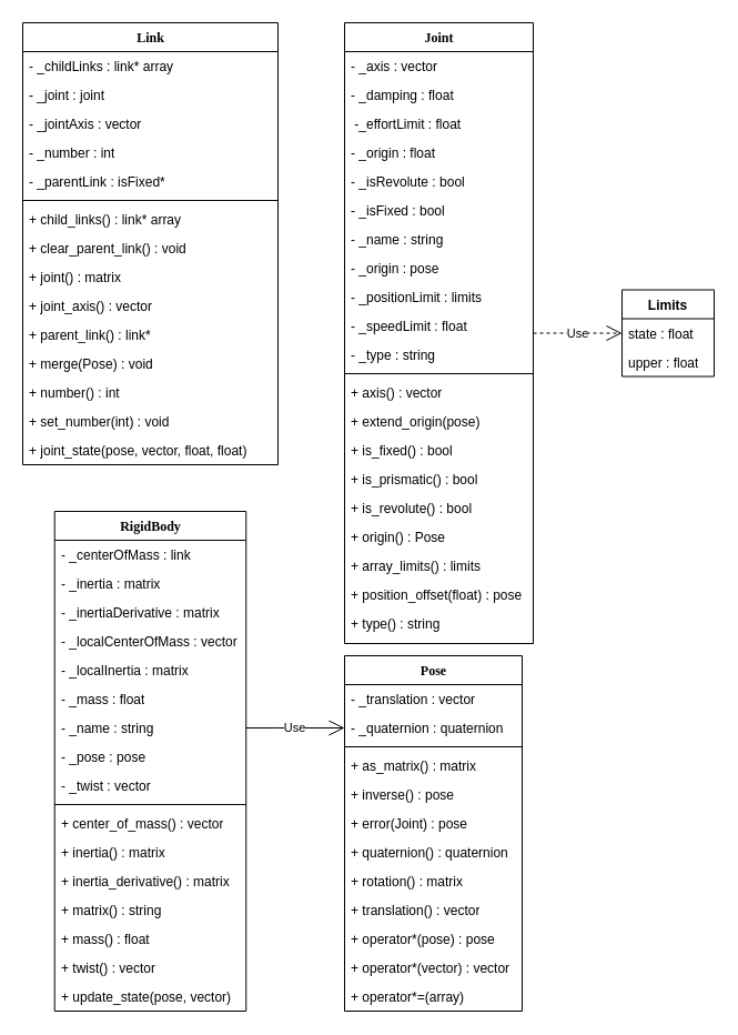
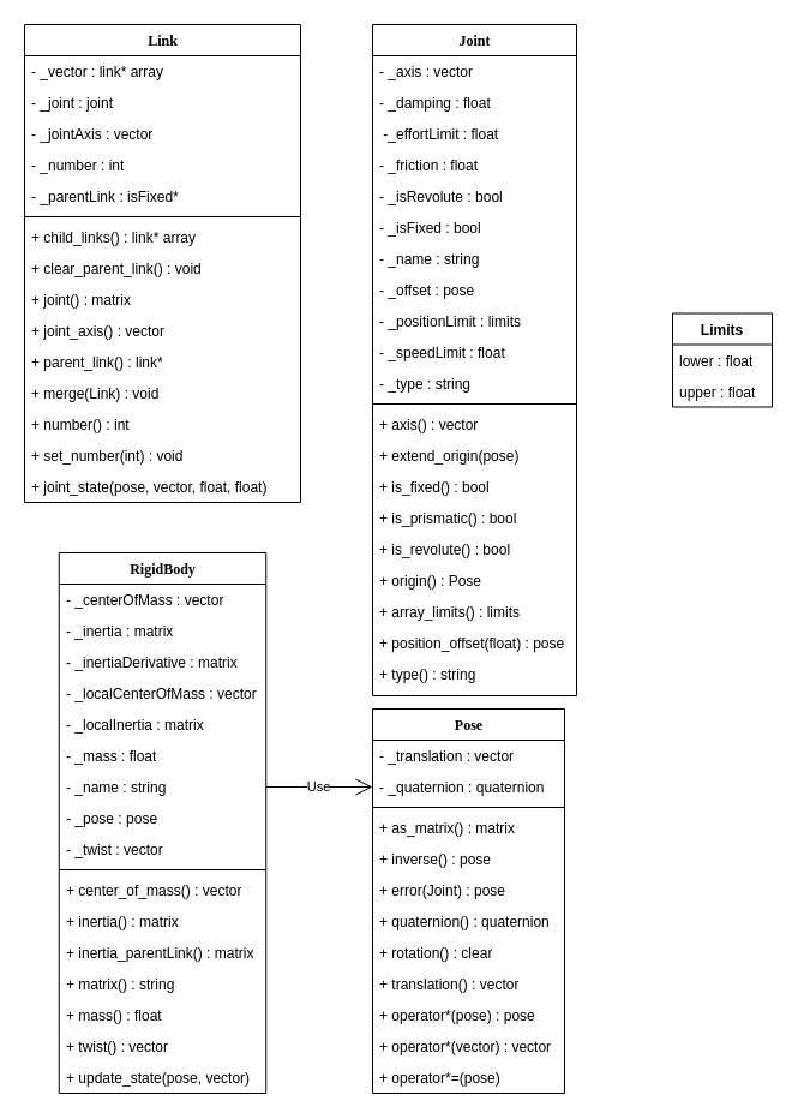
- <mxCell id="56" value="- _childLinks : link* array" style="text;html=1;strokeColor=none;fillColor=none;align=left;verticalAlign=top;spacingLeft=4;spacingRight=4;whiteSpace=wrap;overflow=hidden;rotatable=0;points=[[0,0.5],[1,0.5]];portConstraint=eastwest;fontColor=default;" vertex="1" parent="55"><mxGeometry y="26" width="230" height="26" as="geometry" /></mxCell>
+ <mxCell id="56" value="- _vector : link* array" style="text;html=1;strokeColor=none;fillColor=none;align=left;verticalAlign=top;spacingLeft=4;spacingRight=4;whiteSpace=wrap;overflow=hidden;rotatable=0;points=[[0,0.5],[1,0.5]];portConstraint=eastwest;fontColor=default;" vertex="1" parent="55"><mxGeometry y="26" width="230" height="26" as="geometry" /></mxCell>
- <mxCell id="24" value="- _origin : float" style="text;html=1;strokeColor=none;fillColor=none;align=left;verticalAlign=top;spacingLeft=4;spacingRight=4;whiteSpace=wrap;overflow=hidden;rotatable=0;points=[[0,0.5],[1,0.5]];portConstraint=eastwest;" vertex="1" parent="20"><mxGeometry y="104" width="170" height="26" as="geometry" /></mxCell>
+ <mxCell id="24" value="- _friction : float" style="text;html=1;strokeColor=none;fillColor=none;align=left;verticalAlign=top;spacingLeft=4;spacingRight=4;whiteSpace=wrap;overflow=hidden;rotatable=0;points=[[0,0.5],[1,0.5]];portConstraint=eastwest;" vertex="1" parent="20"><mxGeometry y="104" width="170" height="26" as="geometry" /></mxCell>
- <mxCell id="28" value="- _origin : pose" style="text;html=1;strokeColor=none;fillColor=none;align=left;verticalAlign=top;spacingLeft=4;spacingRight=4;whiteSpace=wrap;overflow=hidden;rotatable=0;points=[[0,0.5],[1,0.5]];portConstraint=eastwest;" vertex="1" parent="20"><mxGeometry y="208" width="170" height="26" as="geometry" /></mxCell>
+ <mxCell id="28" value="- _offset : pose" style="text;html=1;strokeColor=none;fillColor=none;align=left;verticalAlign=top;spacingLeft=4;spacingRight=4;whiteSpace=wrap;overflow=hidden;rotatable=0;points=[[0,0.5],[1,0.5]];portConstraint=eastwest;" vertex="1" parent="20"><mxGeometry y="208" width="170" height="26" as="geometry" /></mxCell>
- <mxCell id="75" value="Use" style="endArrow=open;endSize=12;dashed=1;html=1;rounded=0;" edge="1" parent="1" source="20" target="71"><mxGeometry width="160" relative="1" as="geometry"><mxPoint x="370" y="160" as="sourcePoint" /><mxPoint x="530" y="160" as="targetPoint" /></mxGeometry></mxCell>
- <mxCell id="72" value="state : float" style="text;strokeColor=none;fillColor=none;align=left;verticalAlign=top;spacingLeft=4;spacingRight=4;overflow=hidden;rotatable=0;points=[[0,0.5],[1,0.5]];portConstraint=eastwest;whiteSpace=wrap;html=1;" vertex="1" parent="71"><mxGeometry y="26" width="83" height="26" as="geometry" /></mxCell>
+ <mxCell id="72" value="lower : float" style="text;strokeColor=none;fillColor=none;align=left;verticalAlign=top;spacingLeft=4;spacingRight=4;overflow=hidden;rotatable=0;points=[[0,0.5],[1,0.5]];portConstraint=eastwest;whiteSpace=wrap;html=1;" vertex="1" parent="71"><mxGeometry y="26" width="83" height="26" as="geometry" /></mxCell>
- <mxCell id="67" value="+ merge(Pose) : void" style="text;html=1;strokeColor=none;fillColor=none;align=left;verticalAlign=top;spacingLeft=4;spacingRight=4;whiteSpace=wrap;overflow=hidden;rotatable=0;points=[[0,0.5],[1,0.5]];portConstraint=eastwest;fontColor=default;" vertex="1" parent="55"><mxGeometry y="294" width="230" height="26" as="geometry" /></mxCell>
+ <mxCell id="67" value="+ merge(Link) : void" style="text;html=1;strokeColor=none;fillColor=none;align=left;verticalAlign=top;spacingLeft=4;spacingRight=4;whiteSpace=wrap;overflow=hidden;rotatable=0;points=[[0,0.5],[1,0.5]];portConstraint=eastwest;fontColor=default;" vertex="1" parent="55"><mxGeometry y="294" width="230" height="26" as="geometry" /></mxCell>
- <mxCell id="3" value="- _centerOfMass : link" style="text;html=1;fillColor=none;align=left;verticalAlign=top;spacingLeft=4;spacingRight=4;whiteSpace=wrap;overflow=hidden;rotatable=0;points=[[0,0.5],[1,0.5]];portConstraint=eastwest;" vertex="1" parent="2"><mxGeometry y="26" width="172.5" height="26" as="geometry" /></mxCell>
+ <mxCell id="3" value="- _centerOfMass : vector" style="text;html=1;fillColor=none;align=left;verticalAlign=top;spacingLeft=4;spacingRight=4;whiteSpace=wrap;overflow=hidden;rotatable=0;points=[[0,0.5],[1,0.5]];portConstraint=eastwest;" vertex="1" parent="2"><mxGeometry y="26" width="172.5" height="26" as="geometry" /></mxCell>
- <mxCell id="50" value="+ rotation() : matrix" style="text;html=1;strokeColor=none;fillColor=none;align=left;verticalAlign=top;spacingLeft=4;spacingRight=4;whiteSpace=wrap;overflow=hidden;rotatable=0;points=[[0,0.5],[1,0.5]];portConstraint=eastwest;" vertex="1" parent="42"><mxGeometry y="190" width="160" height="26" as="geometry" /></mxCell>
+ <mxCell id="50" value="+ rotation() : clear" style="text;html=1;strokeColor=none;fillColor=none;align=left;verticalAlign=top;spacingLeft=4;spacingRight=4;whiteSpace=wrap;overflow=hidden;rotatable=0;points=[[0,0.5],[1,0.5]];portConstraint=eastwest;" vertex="1" parent="42"><mxGeometry y="190" width="160" height="26" as="geometry" /></mxCell>
- <mxCell id="15" value="+ inertia_derivative() : matrix" style="text;html=1;fillColor=none;align=left;verticalAlign=top;spacingLeft=4;spacingRight=4;whiteSpace=wrap;overflow=hidden;rotatable=0;points=[[0,0.5],[1,0.5]];portConstraint=eastwest;" vertex="1" parent="2"><mxGeometry y="320" width="172.5" height="26" as="geometry" /></mxCell>
+ <mxCell id="15" value="+ inertia_parentLink() : matrix" style="text;html=1;fillColor=none;align=left;verticalAlign=top;spacingLeft=4;spacingRight=4;whiteSpace=wrap;overflow=hidden;rotatable=0;points=[[0,0.5],[1,0.5]];portConstraint=eastwest;" vertex="1" parent="2"><mxGeometry y="320" width="172.5" height="26" as="geometry" /></mxCell>
- <mxCell id="54" value="+ operator*=(array)" style="text;html=1;strokeColor=none;fillColor=none;align=left;verticalAlign=top;spacingLeft=4;spacingRight=4;whiteSpace=wrap;overflow=hidden;rotatable=0;points=[[0,0.5],[1,0.5]];portConstraint=eastwest;" vertex="1" parent="42"><mxGeometry y="294" width="160" height="26" as="geometry" /></mxCell>
+ <mxCell id="54" value="+ operator*=(pose)" style="text;html=1;strokeColor=none;fillColor=none;align=left;verticalAlign=top;spacingLeft=4;spacingRight=4;whiteSpace=wrap;overflow=hidden;rotatable=0;points=[[0,0.5],[1,0.5]];portConstraint=eastwest;" vertex="1" parent="42"><mxGeometry y="294" width="160" height="26" as="geometry" /></mxCell>
